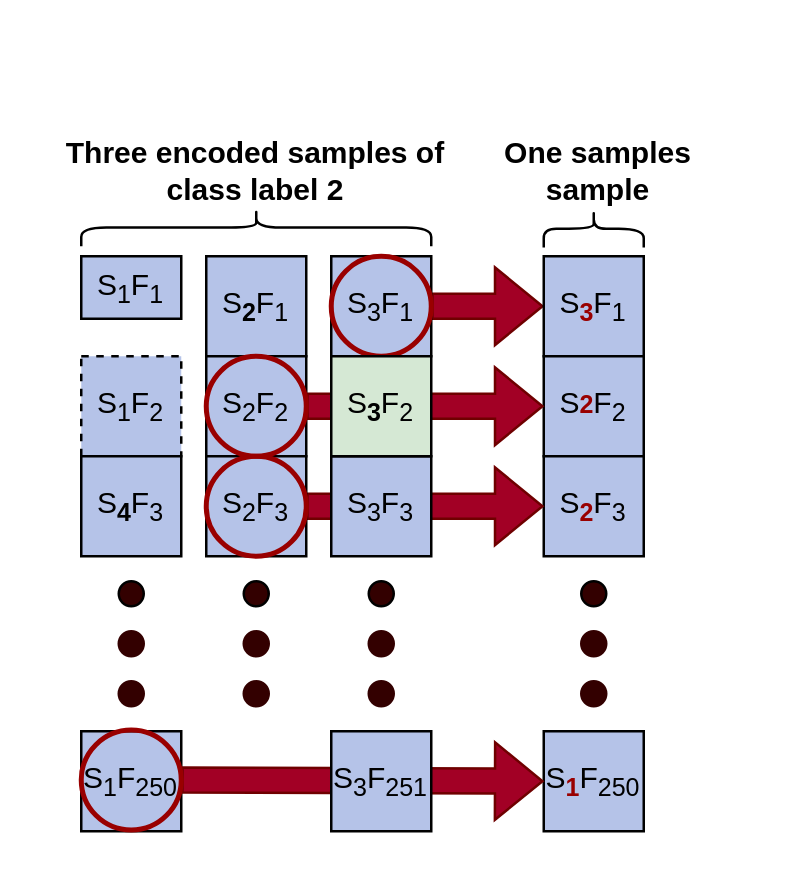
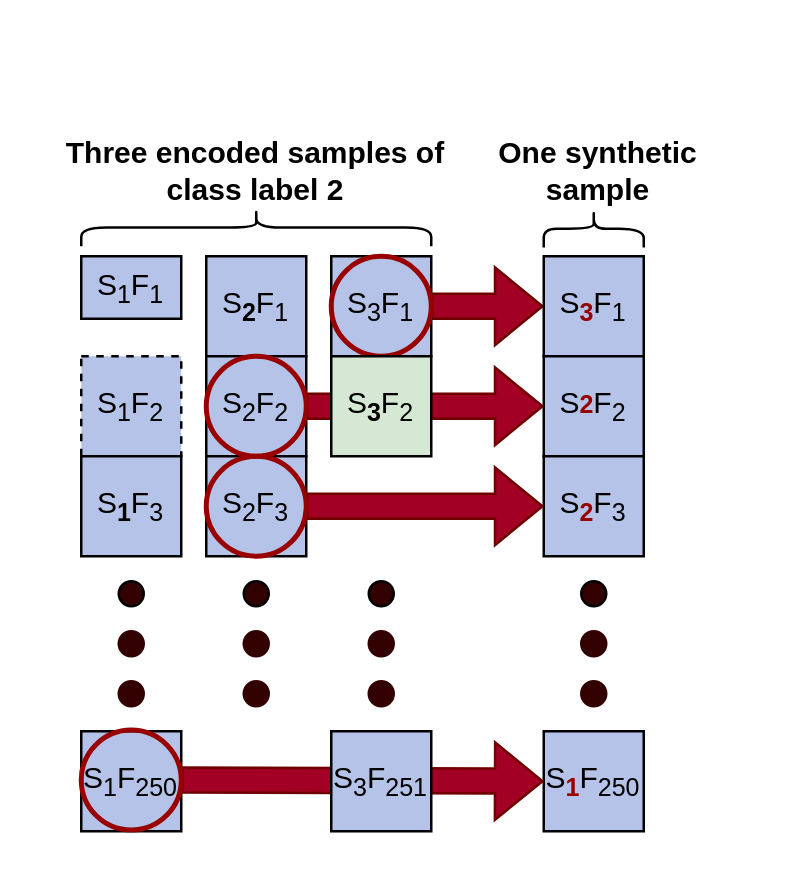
- <mxCell id="42" value="&lt;font size=&quot;1&quot; style=&quot;&quot;&gt;&lt;b style=&quot;font-size: 12px;&quot;&gt;One samples sample&lt;/b&gt;&lt;/font&gt;" style="text;html=1;strokeColor=none;fillColor=none;align=center;verticalAlign=middle;whiteSpace=wrap;rounded=0;" vertex="1" parent="1"><mxGeometry x="184" y="55" width="110" height="26" as="geometry" /></mxCell>
+ <mxCell id="42" value="&lt;font size=&quot;1&quot; style=&quot;&quot;&gt;&lt;b style=&quot;font-size: 12px;&quot;&gt;One synthetic sample&lt;/b&gt;&lt;/font&gt;" style="text;html=1;strokeColor=none;fillColor=none;align=center;verticalAlign=middle;whiteSpace=wrap;rounded=0;" vertex="1" parent="1"><mxGeometry x="184" y="55" width="110" height="26" as="geometry" /></mxCell>
- <mxCell id="5" value="S&lt;sub style=&quot;border-color: var(--border-color);&quot;&gt;&lt;b&gt;4&lt;/b&gt;&lt;/sub&gt;F&lt;sub style=&quot;border-color: var(--border-color);&quot;&gt;&lt;font style=&quot;border-color: var(--border-color);&quot;&gt;3&lt;/font&gt;&lt;/sub&gt;" style="whiteSpace=wrap;html=1;aspect=fixed;fillColor=#B5C3E8;" parent="1" vertex="1"><mxGeometry x="32" y="182" width="40" height="40" as="geometry" /></mxCell>
+ <mxCell id="5" value="S&lt;sub style=&quot;border-color: var(--border-color);&quot;&gt;&lt;b&gt;1&lt;/b&gt;&lt;/sub&gt;F&lt;sub style=&quot;border-color: var(--border-color);&quot;&gt;&lt;font style=&quot;border-color: var(--border-color);&quot;&gt;3&lt;/font&gt;&lt;/sub&gt;" style="whiteSpace=wrap;html=1;aspect=fixed;fillColor=#B5C3E8;" parent="1" vertex="1"><mxGeometry x="32" y="182" width="40" height="40" as="geometry" /></mxCell>
- <mxCell id="18" value="S&lt;sub style=&quot;border-color: var(--border-color);&quot;&gt;3&lt;/sub&gt;F&lt;sub style=&quot;border-color: var(--border-color);&quot;&gt;&lt;font style=&quot;border-color: var(--border-color);&quot;&gt;3&lt;/font&gt;&lt;/sub&gt;" style="whiteSpace=wrap;html=1;aspect=fixed;fillColor=#B5C3E8;" parent="1" vertex="1"><mxGeometry x="132" y="182" width="40" height="40" as="geometry" /></mxCell>
